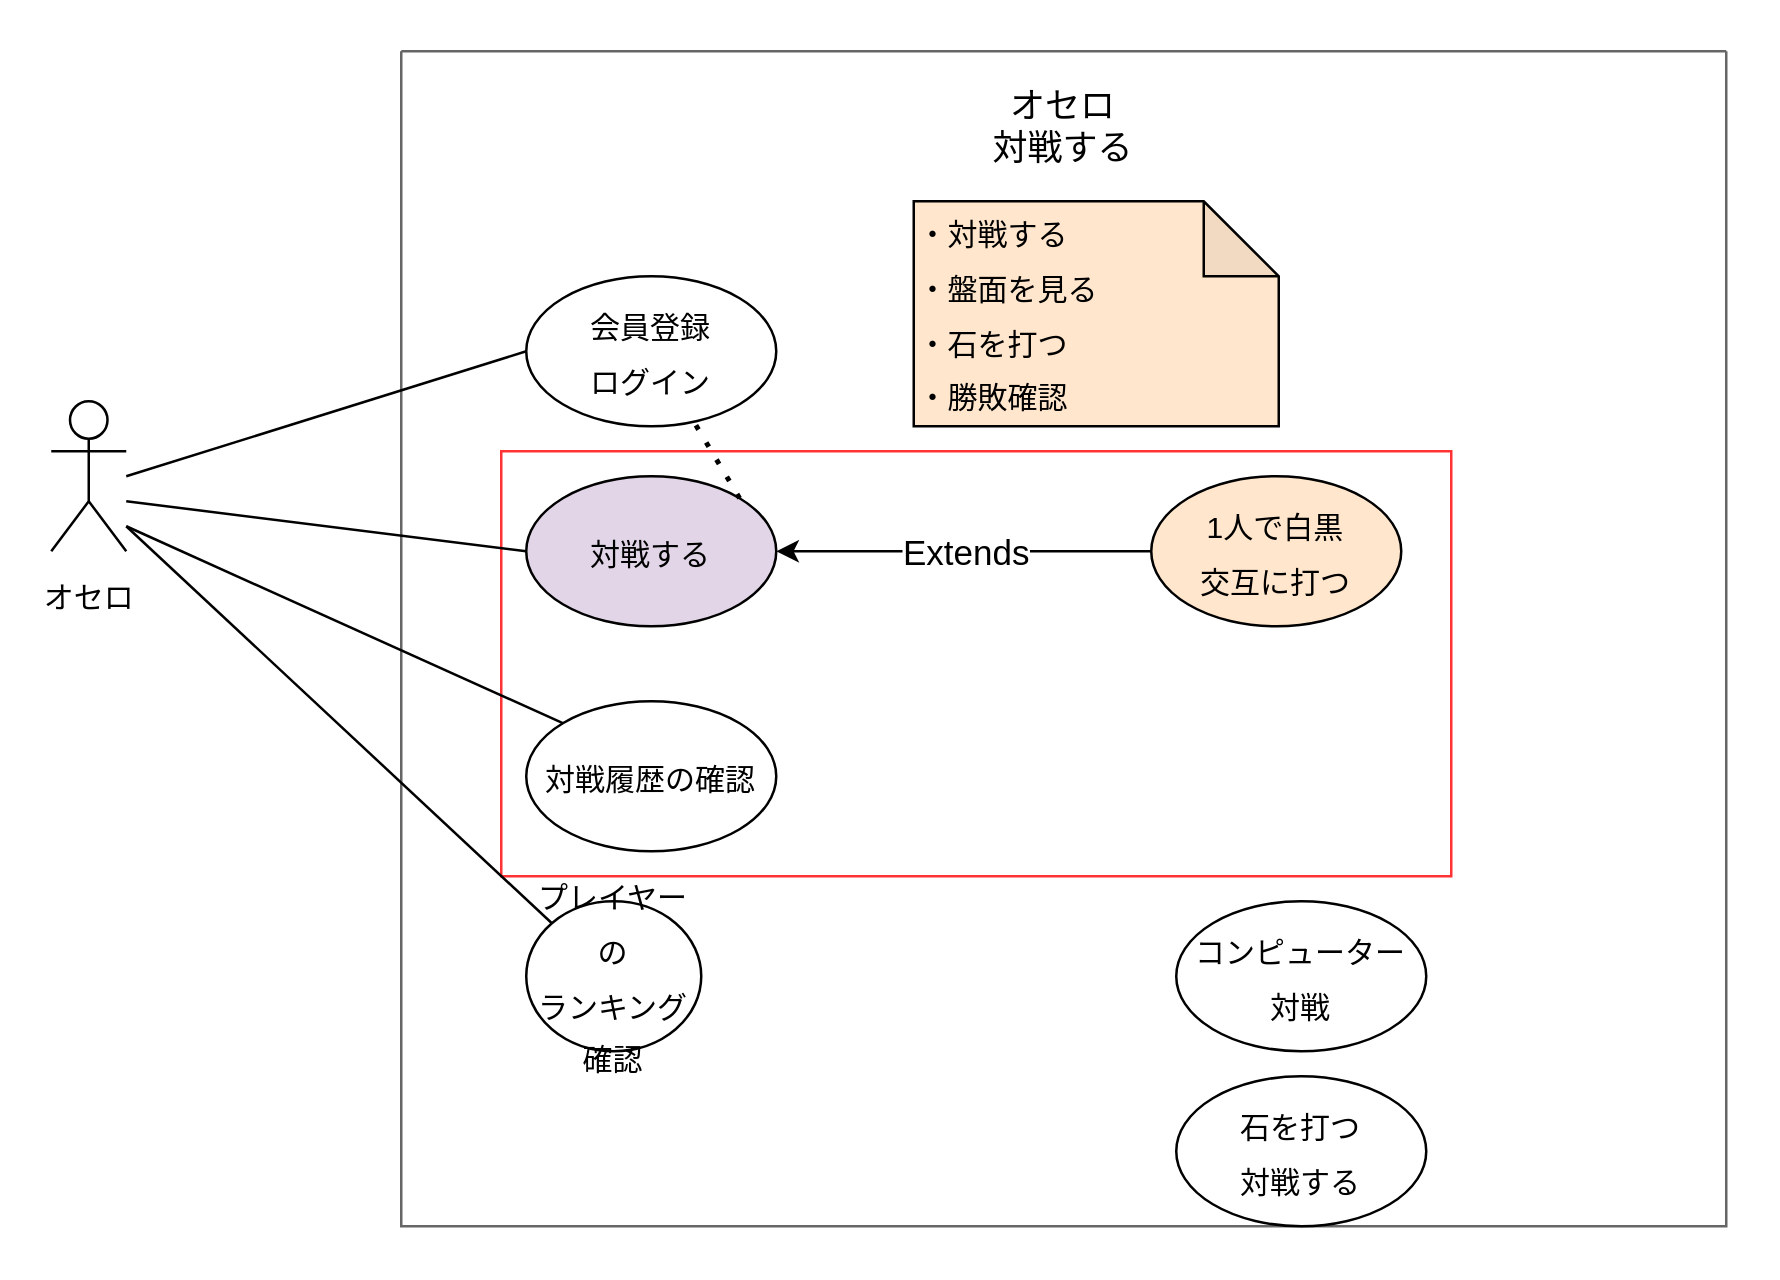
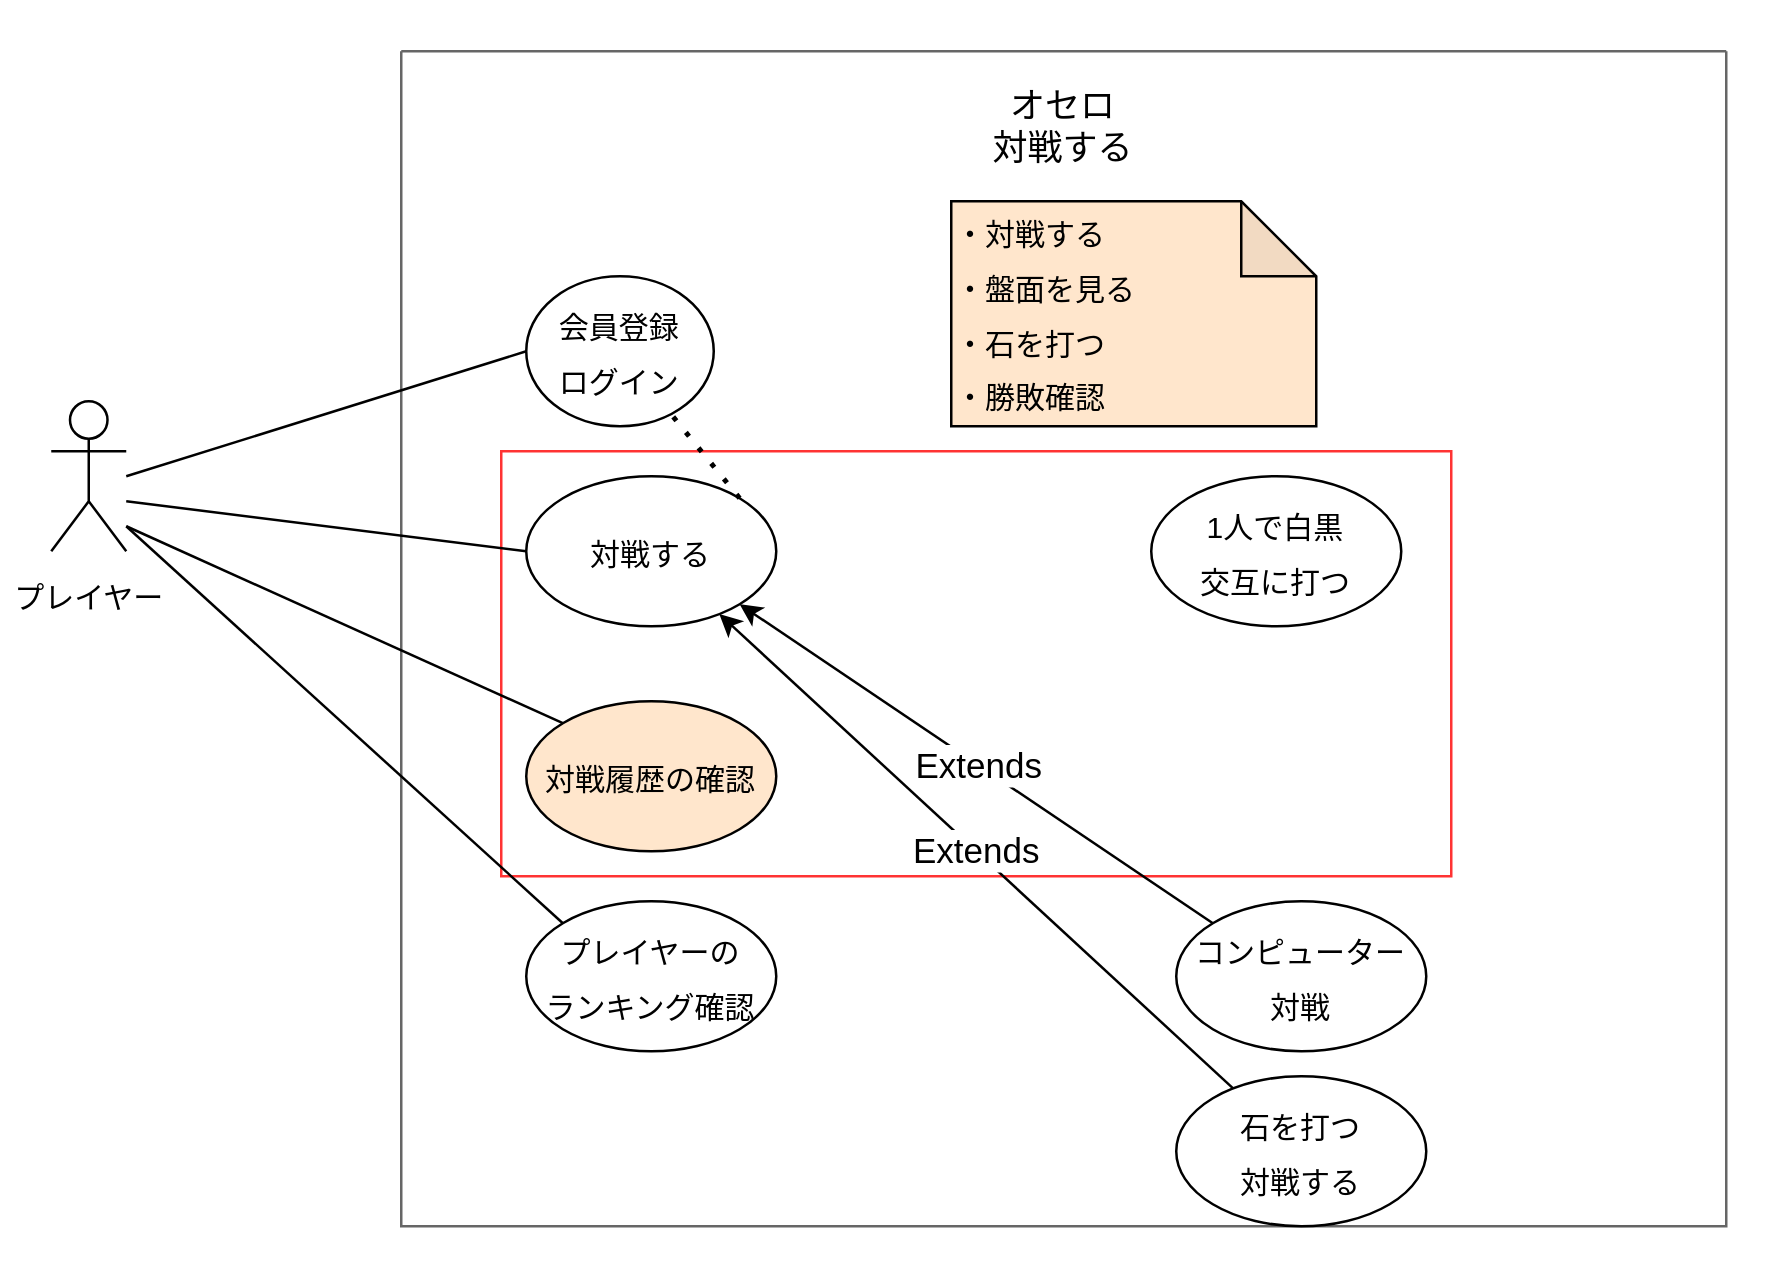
- <mxCell id="7" value="&lt;font style=&quot;font-size: 12px&quot;&gt;・対戦する&lt;br&gt;・盤面を見る&lt;br&gt;・石を打つ&lt;br&gt;&lt;/font&gt;&lt;div&gt;&lt;span&gt;&lt;font style=&quot;font-size: 12px&quot;&gt;・勝敗確認&lt;/font&gt;&lt;/span&gt;&lt;/div&gt;" style="shape=note;whiteSpace=wrap;html=1;backgroundOutline=1;darkOpacity=0.05;fontSize=18;align=left;fillColor=#FFE6CC;" vertex="1" parent="3"><mxGeometry x="205" y="60" width="146" height="90" as="geometry" /></mxCell>
+ <mxCell id="7" value="&lt;font style=&quot;font-size: 12px&quot;&gt;・対戦する&lt;br&gt;・盤面を見る&lt;br&gt;・石を打つ&lt;br&gt;&lt;/font&gt;&lt;div&gt;&lt;span&gt;&lt;font style=&quot;font-size: 12px&quot;&gt;・勝敗確認&lt;/font&gt;&lt;/span&gt;&lt;/div&gt;" style="shape=note;whiteSpace=wrap;html=1;backgroundOutline=1;darkOpacity=0.05;fontSize=18;align=left;fillColor=#FFE6CC;" vertex="1" parent="3"><mxGeometry x="220" y="60" width="146" height="90" as="geometry" /></mxCell>
- <mxCell id="8" value="&lt;font style=&quot;font-size: 12px&quot;&gt;会員登録&lt;br&gt;ログイン&lt;/font&gt;" style="ellipse;whiteSpace=wrap;html=1;fontSize=18;" vertex="1" parent="3"><mxGeometry x="50" y="90" width="100" height="60" as="geometry" /></mxCell>
+ <mxCell id="8" value="&lt;font style=&quot;font-size: 12px&quot;&gt;会員登録&lt;br&gt;ログイン&lt;/font&gt;" style="ellipse;whiteSpace=wrap;html=1;fontSize=18;" vertex="1" parent="3"><mxGeometry x="50" y="90" width="75" height="60" as="geometry" /></mxCell>
- <mxCell id="6" value="&lt;font style=&quot;font-size: 12px&quot;&gt;対戦する&lt;/font&gt;" style="ellipse;whiteSpace=wrap;html=1;fontSize=18;fillColor=#e1d5e7;" vertex="1" parent="3"><mxGeometry x="50" y="170" width="100" height="60" as="geometry" /></mxCell>
+ <mxCell id="6" value="&lt;font style=&quot;font-size: 12px&quot;&gt;対戦する&lt;/font&gt;" style="ellipse;whiteSpace=wrap;html=1;fontSize=18;" vertex="1" parent="3"><mxGeometry x="50" y="170" width="100" height="60" as="geometry" /></mxCell>
- <mxCell id="14" value="" style="endArrow=classic;html=1;fontSize=14;exitX=0;exitY=0.5;exitDx=0;exitDy=0;" edge="1" parent="3" source="11" target="6"><mxGeometry relative="1" as="geometry"><mxPoint x="160" y="210" as="sourcePoint" /><mxPoint x="250" y="200" as="targetPoint" /></mxGeometry></mxCell>
- <mxCell id="15" value="Extends" style="edgeLabel;resizable=0;html=1;align=center;verticalAlign=middle;fontSize=14;fillColor=#FFE6CC;" connectable="0" vertex="1" parent="14"><mxGeometry relative="1" as="geometry" /></mxCell>
- <mxCell id="11" value="&lt;font style=&quot;font-size: 12px&quot;&gt;1人で白黒&lt;br&gt;交互に打つ&lt;br&gt;&lt;/font&gt;" style="ellipse;whiteSpace=wrap;html=1;fontSize=18;fillColor=#ffe6cc;" vertex="1" parent="3"><mxGeometry x="300" y="170" width="100" height="60" as="geometry" /></mxCell>
+ <mxCell id="11" value="&lt;font style=&quot;font-size: 12px&quot;&gt;1人で白黒&lt;br&gt;交互に打つ&lt;br&gt;&lt;/font&gt;" style="ellipse;whiteSpace=wrap;html=1;fontSize=18;" vertex="1" parent="3"><mxGeometry x="300" y="170" width="100" height="60" as="geometry" /></mxCell>
- <mxCell id="2" value="&lt;font style=&quot;font-size: 12px&quot;&gt;オセロ&lt;/font&gt;" style="shape=umlActor;verticalLabelPosition=bottom;verticalAlign=top;html=1;outlineConnect=0;fontSize=18;" vertex="1" parent="1"><mxGeometry x="20" y="160" width="30" height="60" as="geometry" /></mxCell>
+ <mxCell id="2" value="&lt;font style=&quot;font-size: 12px&quot;&gt;プレイヤー&lt;/font&gt;" style="shape=umlActor;verticalLabelPosition=bottom;verticalAlign=top;html=1;outlineConnect=0;fontSize=18;" vertex="1" parent="1"><mxGeometry x="20" y="160" width="30" height="60" as="geometry" /></mxCell>
- <mxCell id="10" value="&lt;font style=&quot;font-size: 12px&quot;&gt;対戦履歴の確認&lt;/font&gt;" style="ellipse;whiteSpace=wrap;html=1;fontSize=18;" vertex="1" parent="3"><mxGeometry x="50" y="260" width="100" height="60" as="geometry" /></mxCell>
+ <mxCell id="10" value="&lt;font style=&quot;font-size: 12px&quot;&gt;対戦履歴の確認&lt;/font&gt;" style="ellipse;whiteSpace=wrap;html=1;fontSize=18;fillColor=#ffe6cc;" vertex="1" parent="3"><mxGeometry x="50" y="260" width="100" height="60" as="geometry" /></mxCell>
+ <mxCell id="16" value="" style="endArrow=classic;html=1;fontSize=14;exitX=0;exitY=0;exitDx=0;exitDy=0;entryX=1;entryY=1;entryDx=0;entryDy=0;" edge="1" parent="3" source="12" target="6"><mxGeometry relative="1" as="geometry"><mxPoint x="230" y="245" as="sourcePoint" /><mxPoint x="140" y="220" as="targetPoint" /></mxGeometry></mxCell>
+ <mxCell id="17" value="Extends" style="edgeLabel;resizable=0;html=1;align=center;verticalAlign=middle;fontSize=14;fillColor=#FFE6CC;" connectable="0" vertex="1" parent="16"><mxGeometry relative="1" as="geometry" /></mxCell>
- <mxCell id="20" value="&lt;span style=&quot;font-size: 12px&quot;&gt;プレイヤーの&lt;br&gt;ランキング確認&lt;br&gt;&lt;/span&gt;" style="ellipse;whiteSpace=wrap;html=1;fontSize=18;" vertex="1" parent="3"><mxGeometry x="50" y="340" width="70" height="60" as="geometry" /></mxCell>
+ <mxCell id="20" value="&lt;span style=&quot;font-size: 12px&quot;&gt;プレイヤーの&lt;br&gt;ランキング確認&lt;br&gt;&lt;/span&gt;" style="ellipse;whiteSpace=wrap;html=1;fontSize=18;" vertex="1" parent="3"><mxGeometry x="50" y="340" width="100" height="60" as="geometry" /></mxCell>
+ <mxCell id="18" value="" style="endArrow=classic;html=1;fontSize=14;" edge="1" parent="3" source="13" target="6"><mxGeometry relative="1" as="geometry"><mxPoint x="220.005" y="298.787" as="sourcePoint" /><mxPoint x="125.36" y="230" as="targetPoint" /></mxGeometry></mxCell>
+ <mxCell id="19" value="Extends" style="edgeLabel;resizable=0;html=1;align=center;verticalAlign=middle;fontSize=14;fillColor=#FFE6CC;" connectable="0" vertex="1" parent="18"><mxGeometry relative="1" as="geometry" /></mxCell>
